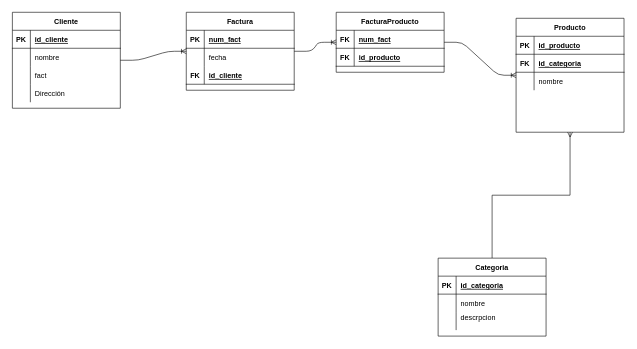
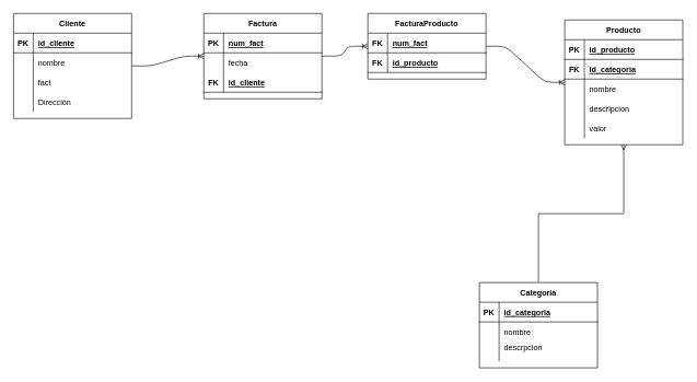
+ <mxCell id="49" value="descripcion " style="shape=partialRectangle;connectable=0;fillColor=none;top=0;left=0;bottom=0;right=0;align=left;spacingLeft=6;overflow=hidden;" vertex="1" parent="47"><mxGeometry x="30" width="150" height="30" as="geometry" /></mxCell>
+ <mxCell id="52" value="valor" style="shape=partialRectangle;connectable=0;fillColor=none;top=0;left=0;bottom=0;right=0;align=left;spacingLeft=6;overflow=hidden;" vertex="1" parent="50"><mxGeometry x="30" width="150" height="30" as="geometry" /></mxCell>
